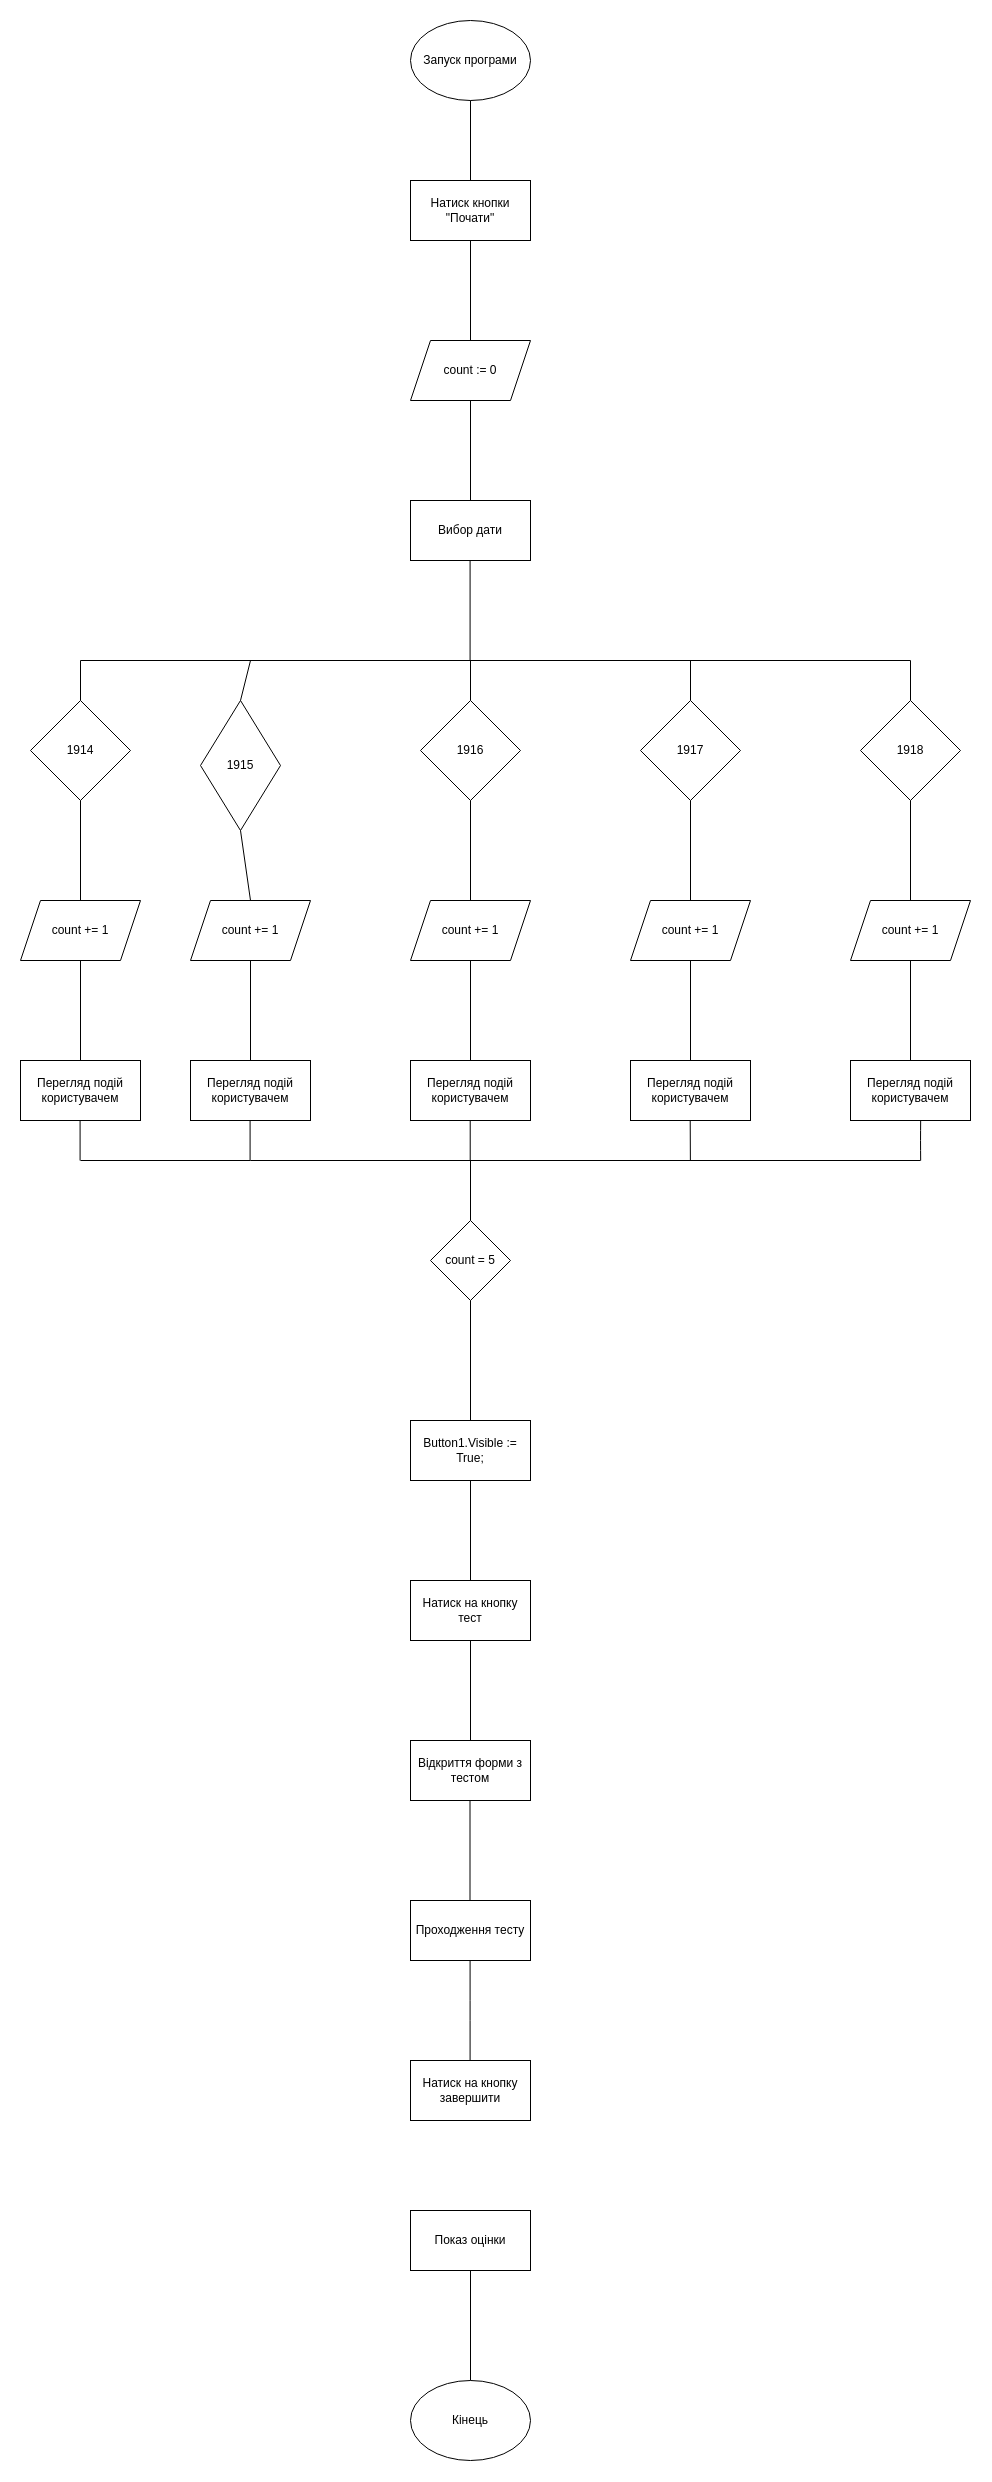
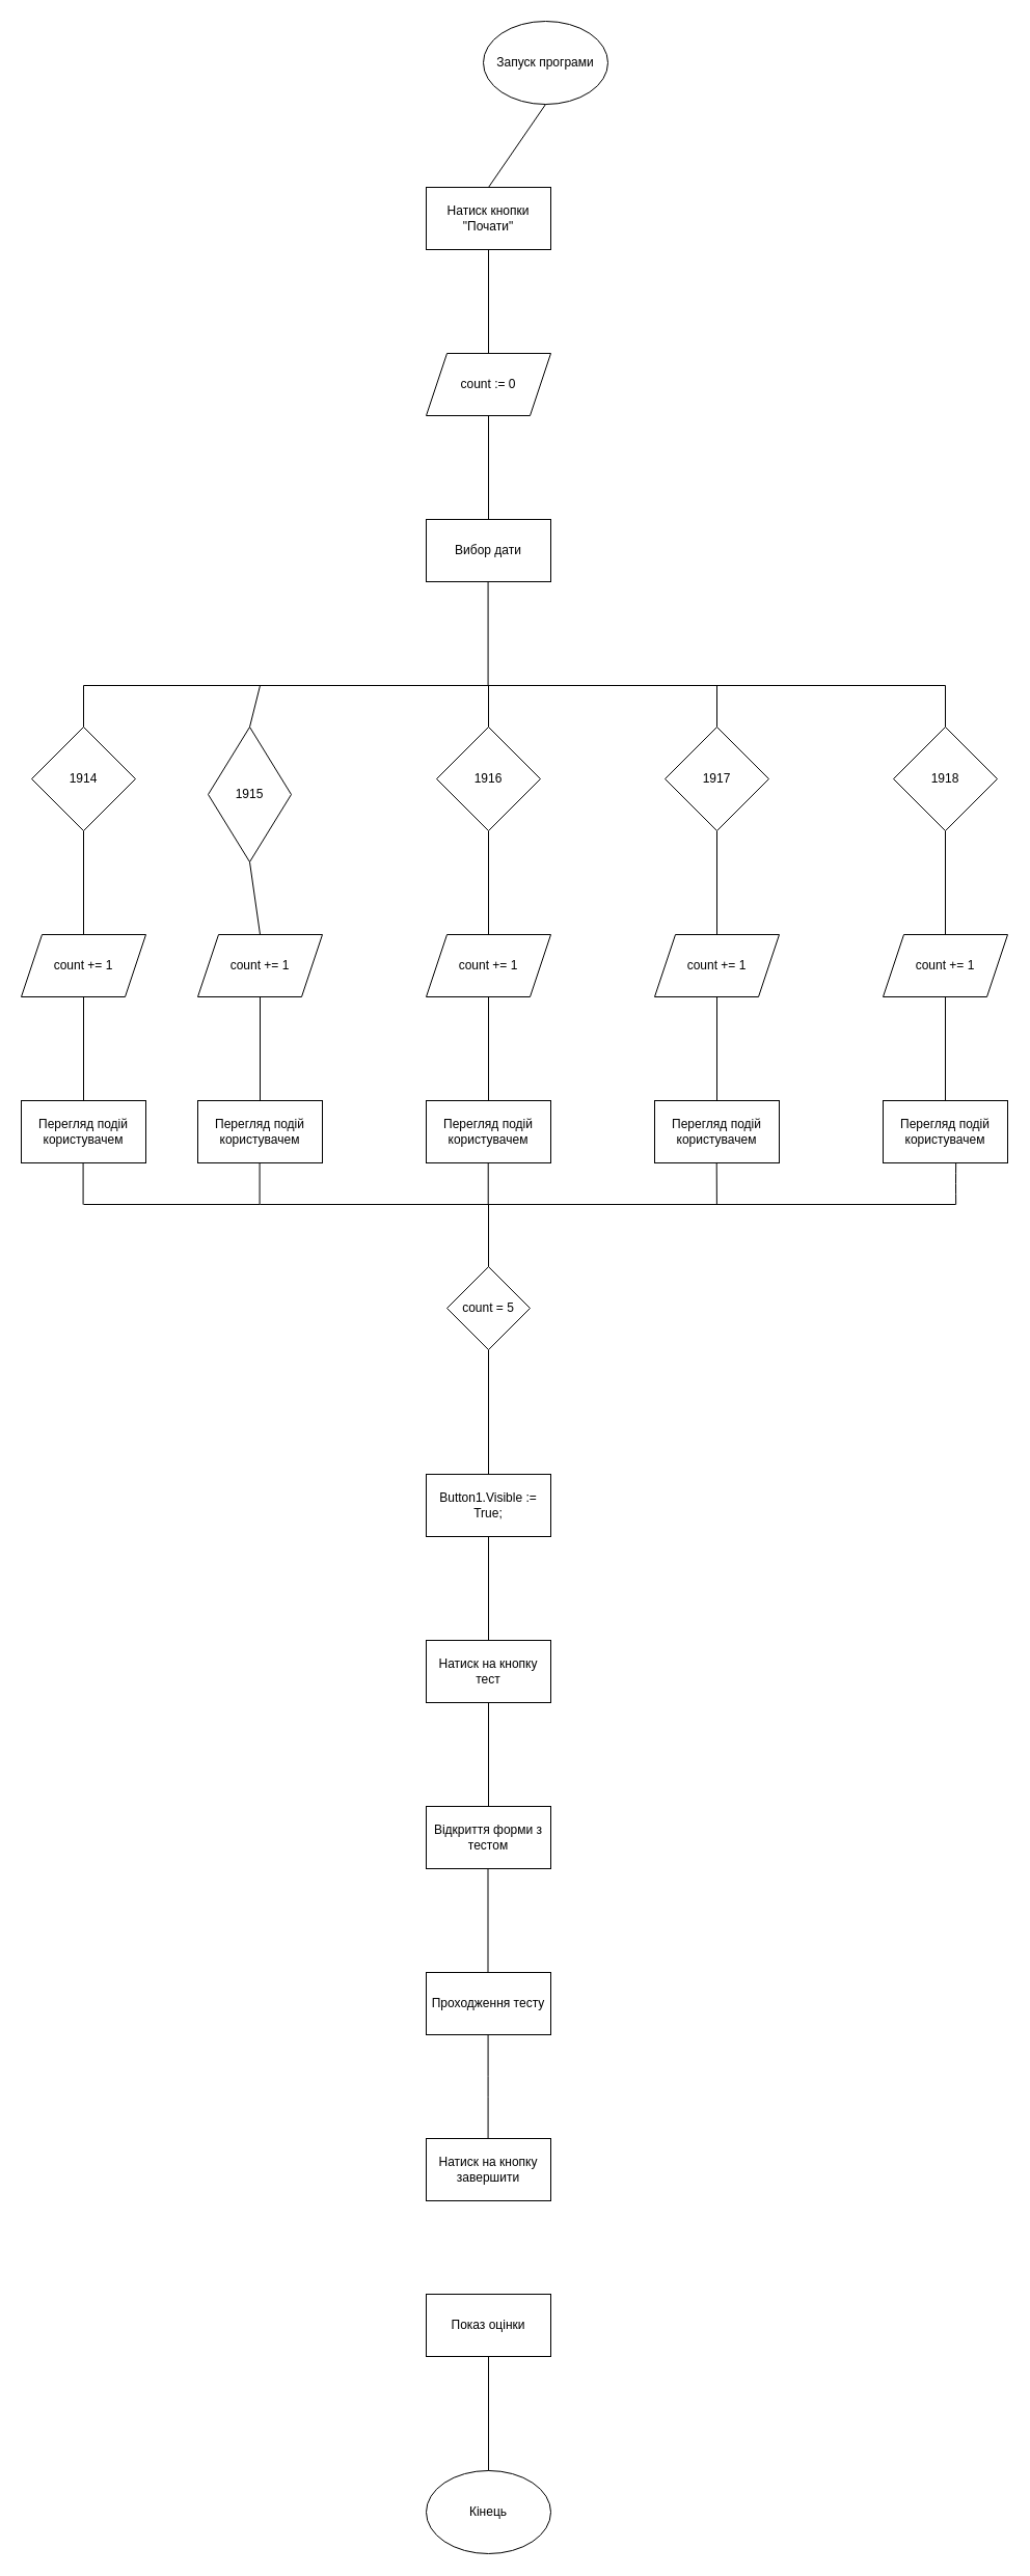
- <mxCell id="3" value="Запуск програми" style="ellipse;whiteSpace=wrap;html=1;" vertex="1" parent="1"><mxGeometry x="410" y="20" width="120" height="80" as="geometry" /></mxCell>
+ <mxCell id="3" value="Запуск програми" style="ellipse;whiteSpace=wrap;html=1;" vertex="1" parent="1"><mxGeometry x="465" y="20" width="120" height="80" as="geometry" /></mxCell>
